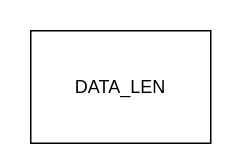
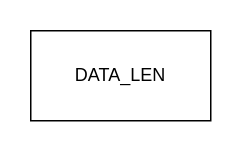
- <mxCell id="2" value="DATA_LEN" style="rounded=0;whiteSpace=wrap;html=1;" vertex="1" parent="1"><mxGeometry x="20" y="20" width="120" height="75" as="geometry" /></mxCell>
+ <mxCell id="2" value="DATA_LEN" style="rounded=0;whiteSpace=wrap;html=1;" vertex="1" parent="1"><mxGeometry x="20" y="20" width="120" height="60" as="geometry" /></mxCell>
